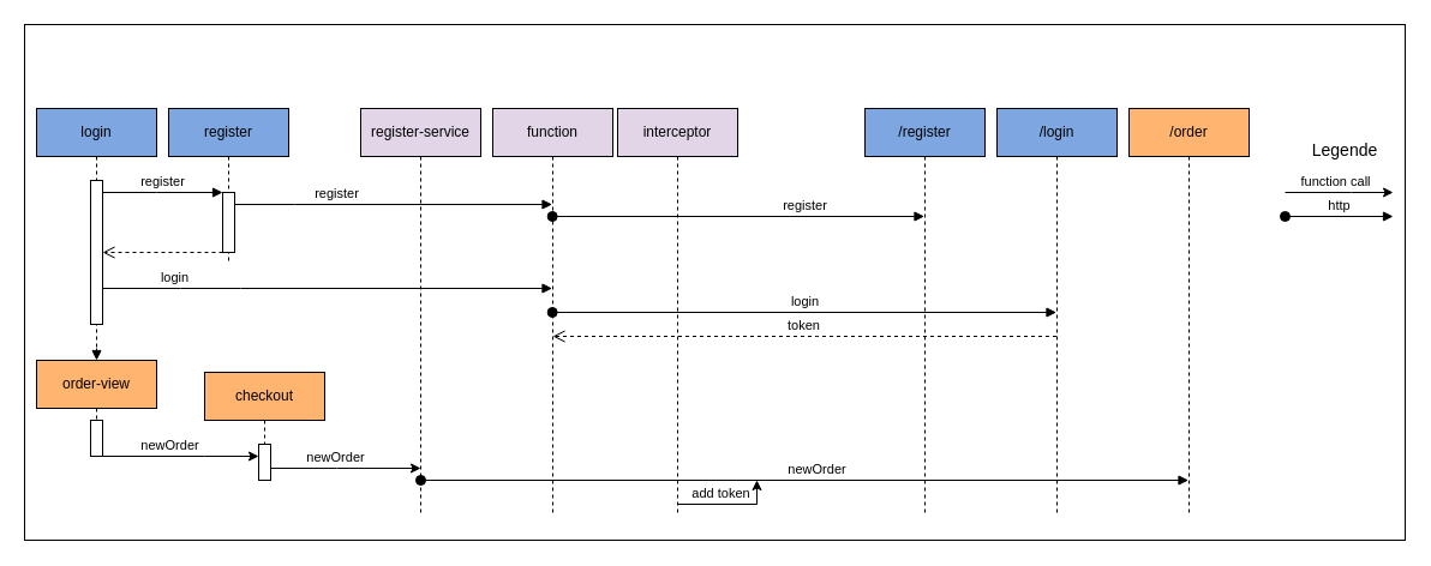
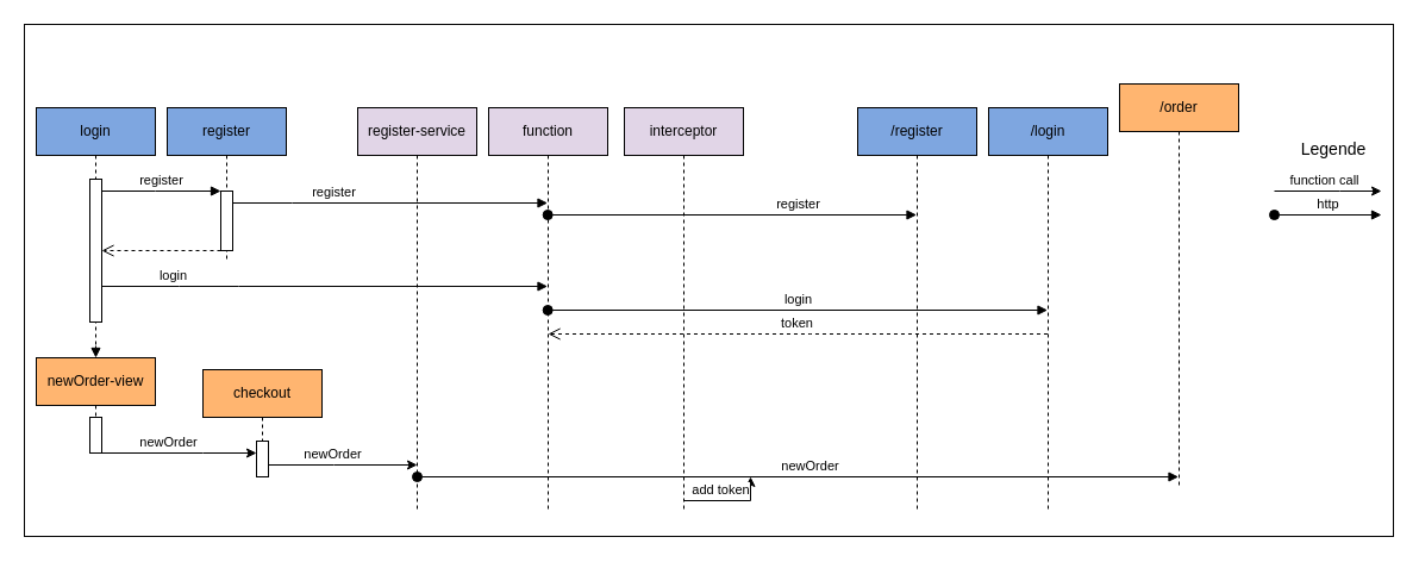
- <mxCell id="11" value="interceptor" style="shape=umlLifeline;perimeter=lifelinePerimeter;whiteSpace=wrap;html=1;container=1;dropTarget=0;collapsible=0;recursiveResize=0;outlineConnect=0;portConstraint=eastwest;newEdgeStyle={&quot;curved&quot;:0,&quot;rounded&quot;:0};fillColor=#E1D5E7;" parent="1" vertex="1"><mxGeometry x="514" y="90" width="100" height="340" as="geometry" /></mxCell>
+ <mxCell id="11" value="interceptor" style="shape=umlLifeline;perimeter=lifelinePerimeter;whiteSpace=wrap;html=1;container=1;dropTarget=0;collapsible=0;recursiveResize=0;outlineConnect=0;portConstraint=eastwest;newEdgeStyle={&quot;curved&quot;:0,&quot;rounded&quot;:0};fillColor=#E1D5E7;" parent="1" vertex="1"><mxGeometry x="524" y="90" width="100" height="340" as="geometry" /></mxCell>
- <mxCell id="24" value="/order" style="shape=umlLifeline;perimeter=lifelinePerimeter;whiteSpace=wrap;html=1;container=1;dropTarget=0;collapsible=0;recursiveResize=0;outlineConnect=0;portConstraint=eastwest;newEdgeStyle={&quot;curved&quot;:0,&quot;rounded&quot;:0};fillColor=#FFB570;" parent="1" vertex="1"><mxGeometry x="940" y="90" width="100" height="340" as="geometry" /></mxCell>
+ <mxCell id="24" value="/order" style="shape=umlLifeline;perimeter=lifelinePerimeter;whiteSpace=wrap;html=1;container=1;dropTarget=0;collapsible=0;recursiveResize=0;outlineConnect=0;portConstraint=eastwest;newEdgeStyle={&quot;curved&quot;:0,&quot;rounded&quot;:0};fillColor=#FFB570;" parent="1" vertex="1"><mxGeometry x="940" y="70" width="100" height="340" as="geometry" /></mxCell>
- <mxCell id="18" value="order-view" style="shape=umlLifeline;perimeter=lifelinePerimeter;whiteSpace=wrap;html=1;container=1;dropTarget=0;collapsible=0;recursiveResize=0;outlineConnect=0;portConstraint=eastwest;newEdgeStyle={&quot;curved&quot;:0,&quot;rounded&quot;:0};fillColor=#FFB570;" parent="1" vertex="1"><mxGeometry x="30" y="300" width="100" height="80" as="geometry" /></mxCell>
+ <mxCell id="18" value="newOrder-view" style="shape=umlLifeline;perimeter=lifelinePerimeter;whiteSpace=wrap;html=1;container=1;dropTarget=0;collapsible=0;recursiveResize=0;outlineConnect=0;portConstraint=eastwest;newEdgeStyle={&quot;curved&quot;:0,&quot;rounded&quot;:0};fillColor=#FFB570;" parent="1" vertex="1"><mxGeometry x="30" y="300" width="100" height="80" as="geometry" /></mxCell>
